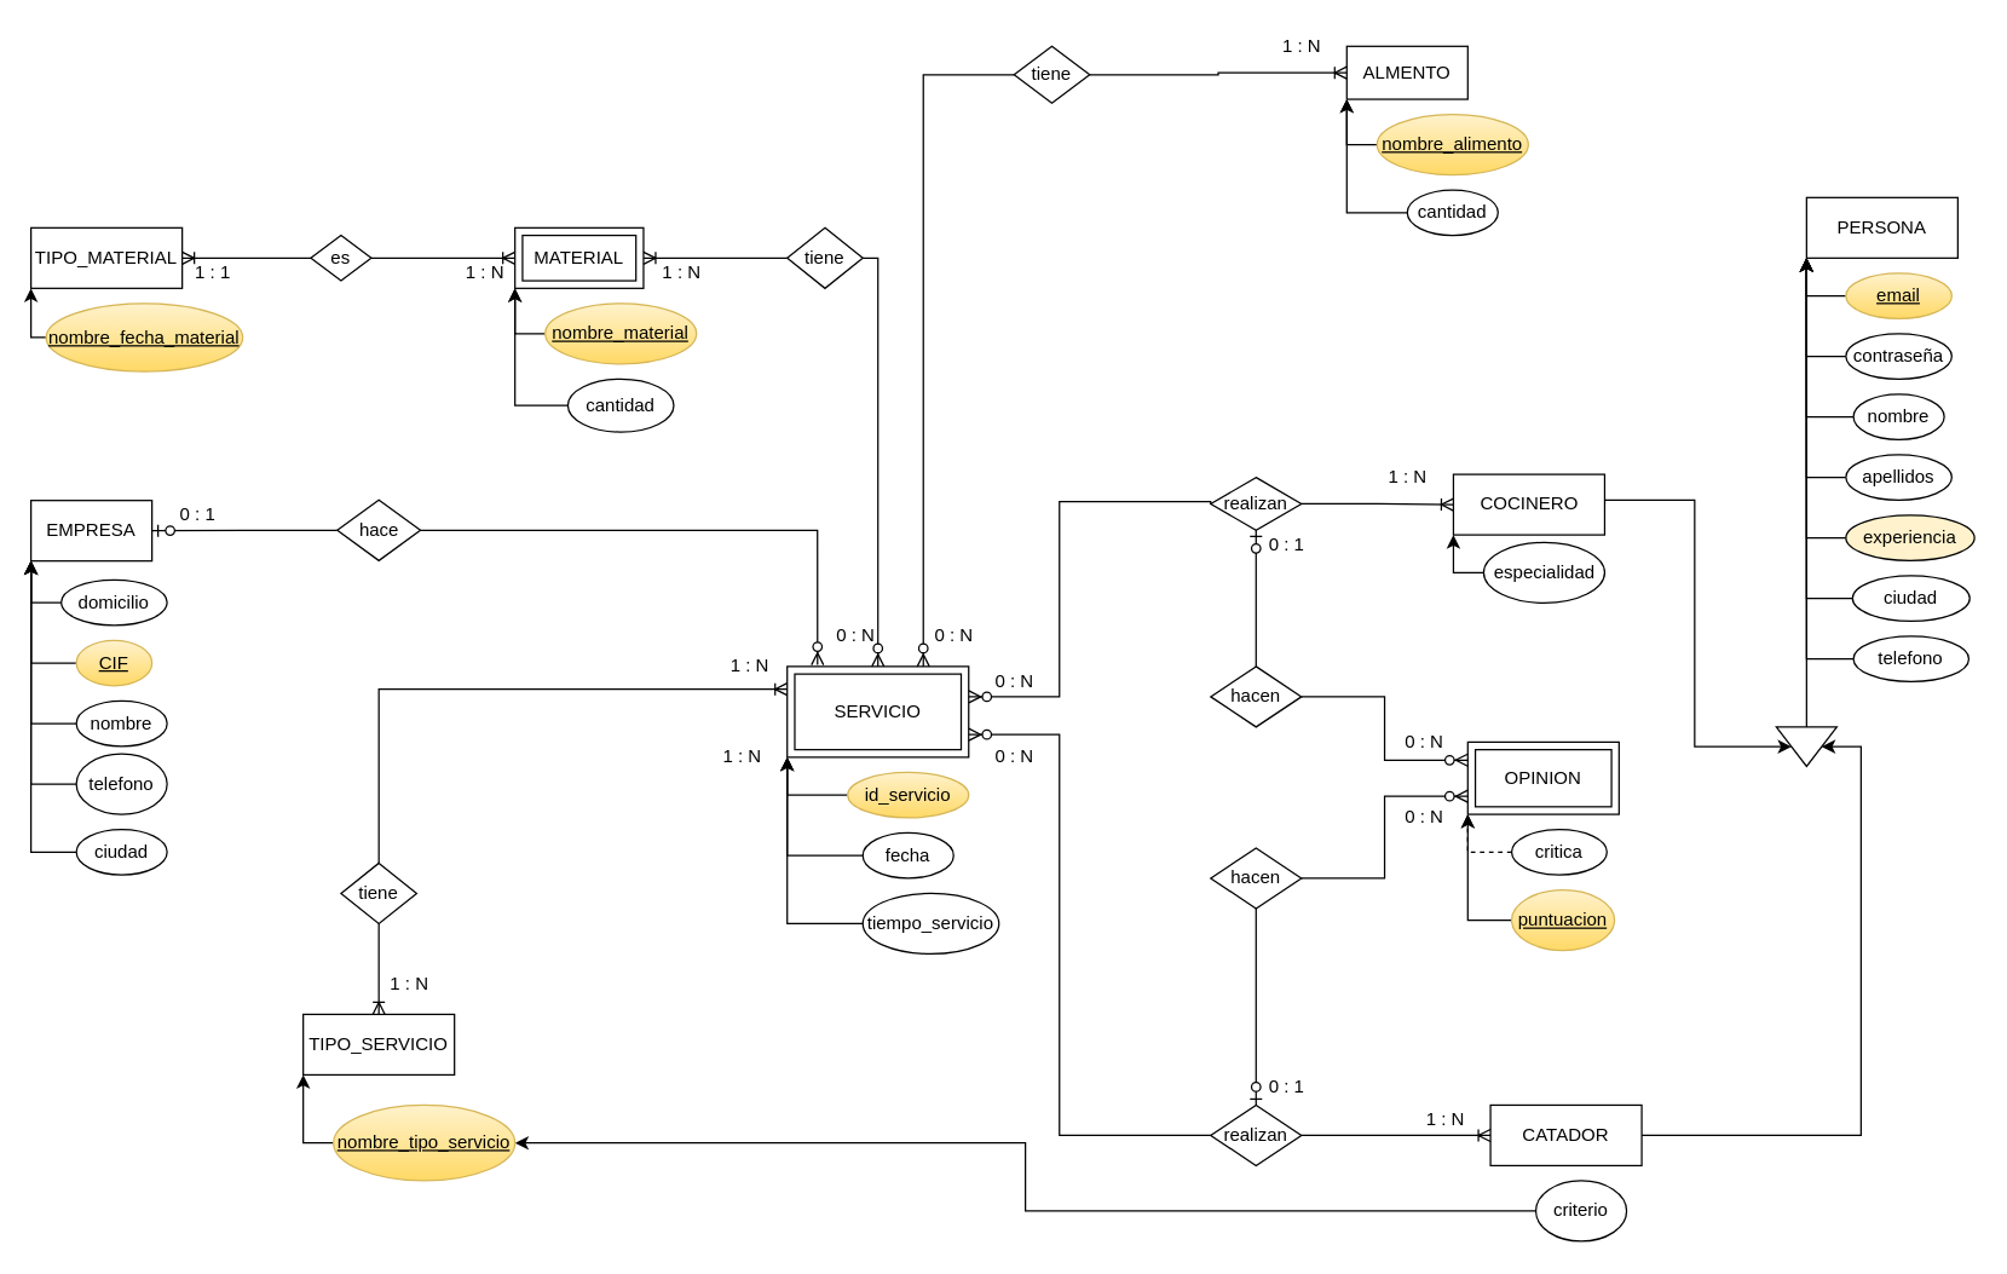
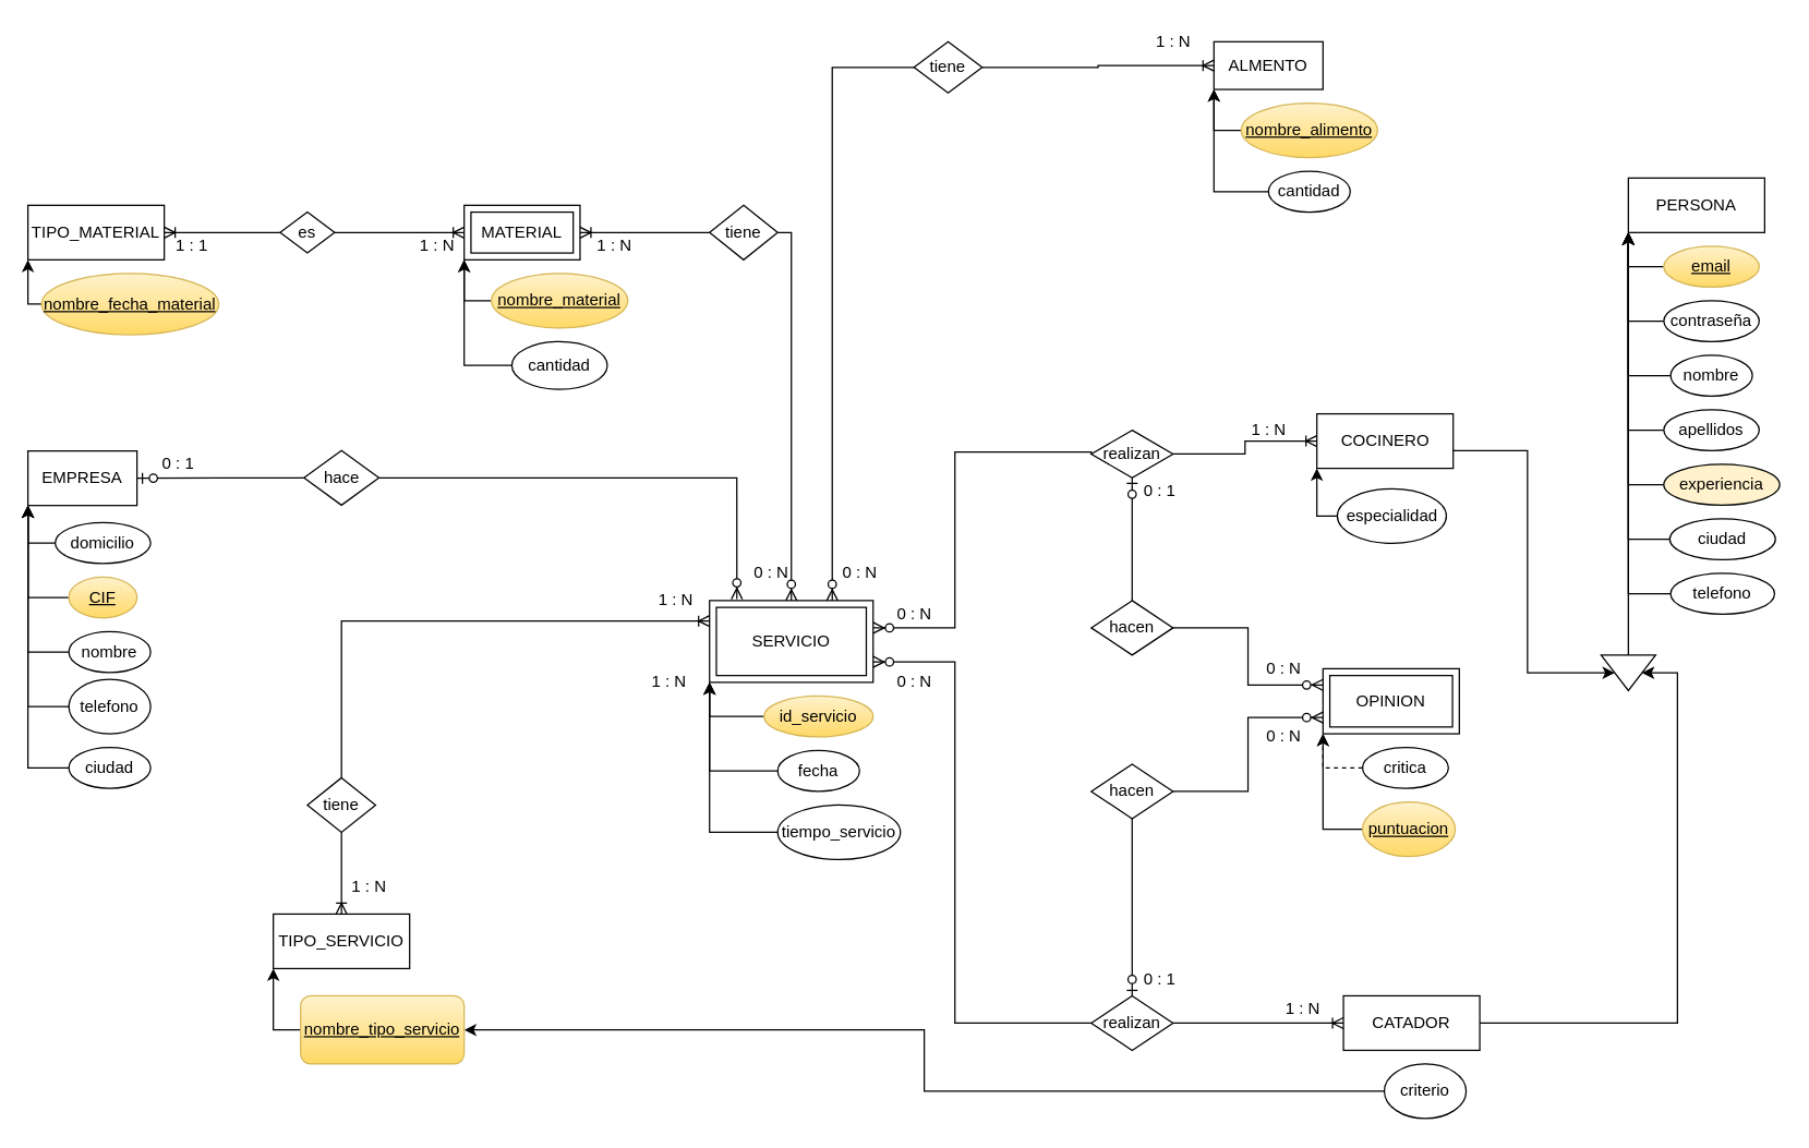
- <mxCell id="21" value="COCINERO" style="whiteSpace=wrap;html=1;align=center;" parent="1" vertex="1"><mxGeometry x="960.5" y="313" width="100" height="40" as="geometry" /></mxCell>
+ <mxCell id="21" value="COCINERO" style="whiteSpace=wrap;html=1;align=center;" parent="1" vertex="1"><mxGeometry x="965.5" y="303" width="100" height="40" as="geometry" /></mxCell>
- <mxCell id="48" value="nombre_tipo_servicio" style="ellipse;whiteSpace=wrap;html=1;align=center;fontStyle=4;gradientColor=#ffd966;fillColor=#fff2cc;strokeColor=#d6b656;" parent="1" vertex="1"><mxGeometry x="220" y="730" width="120" height="50" as="geometry" /></mxCell>
+ <mxCell id="48" value="nombre_tipo_servicio" style="whiteSpace=wrap;html=1;align=center;fontStyle=4;gradientColor=#ffd966;fillColor=#fff2cc;strokeColor=#d6b656;rounded=1;" parent="1" vertex="1"><mxGeometry x="220" y="730" width="120" height="50" as="geometry" /></mxCell>
